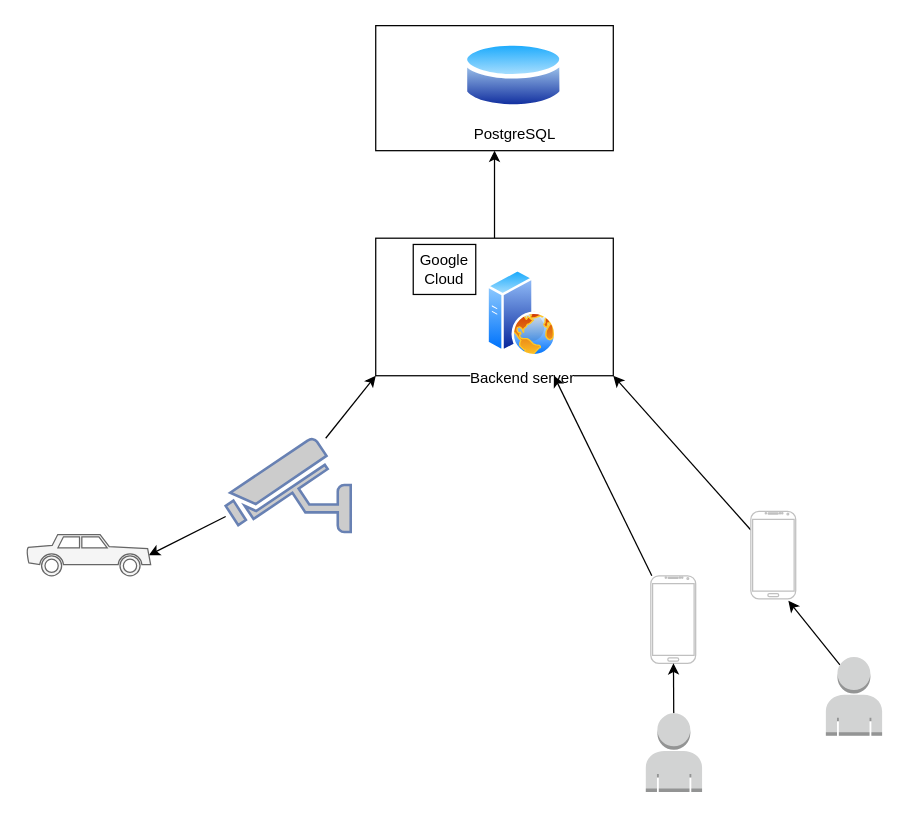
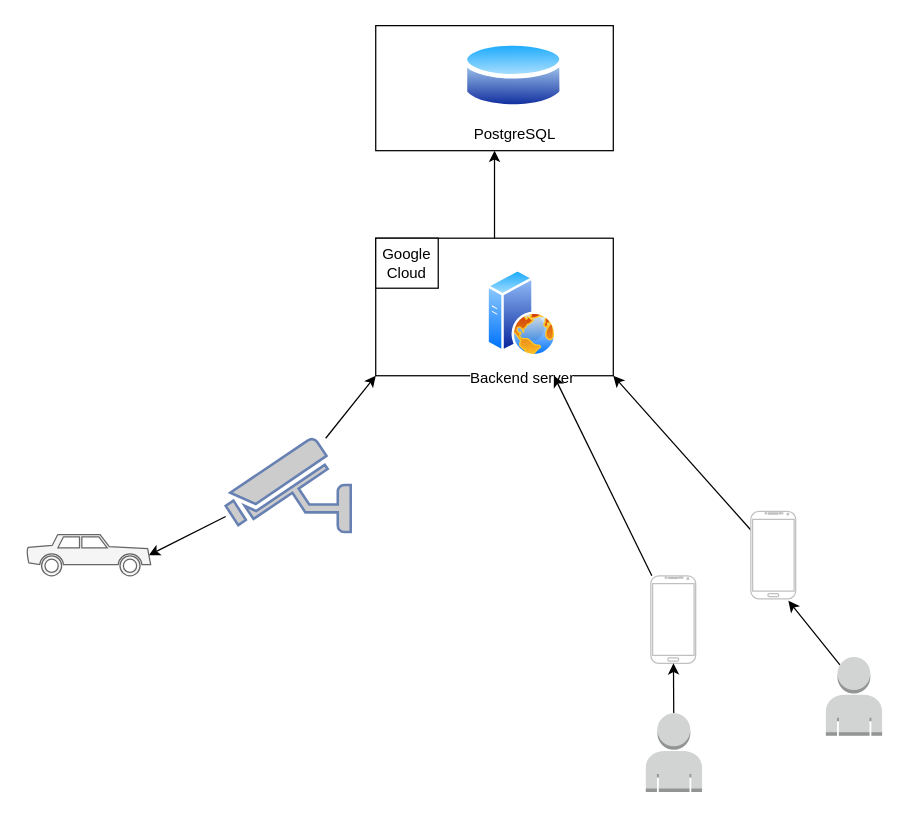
- <mxCell id="5" value="Google Cloud" style="rounded=0;whiteSpace=wrap;html=1;" vertex="1" parent="1"><mxGeometry x="330" y="195" width="50" height="40" as="geometry" /></mxCell>
+ <mxCell id="5" value="Google Cloud" style="rounded=0;whiteSpace=wrap;html=1;" vertex="1" parent="1"><mxGeometry x="300" y="190" width="50" height="40" as="geometry" /></mxCell>
